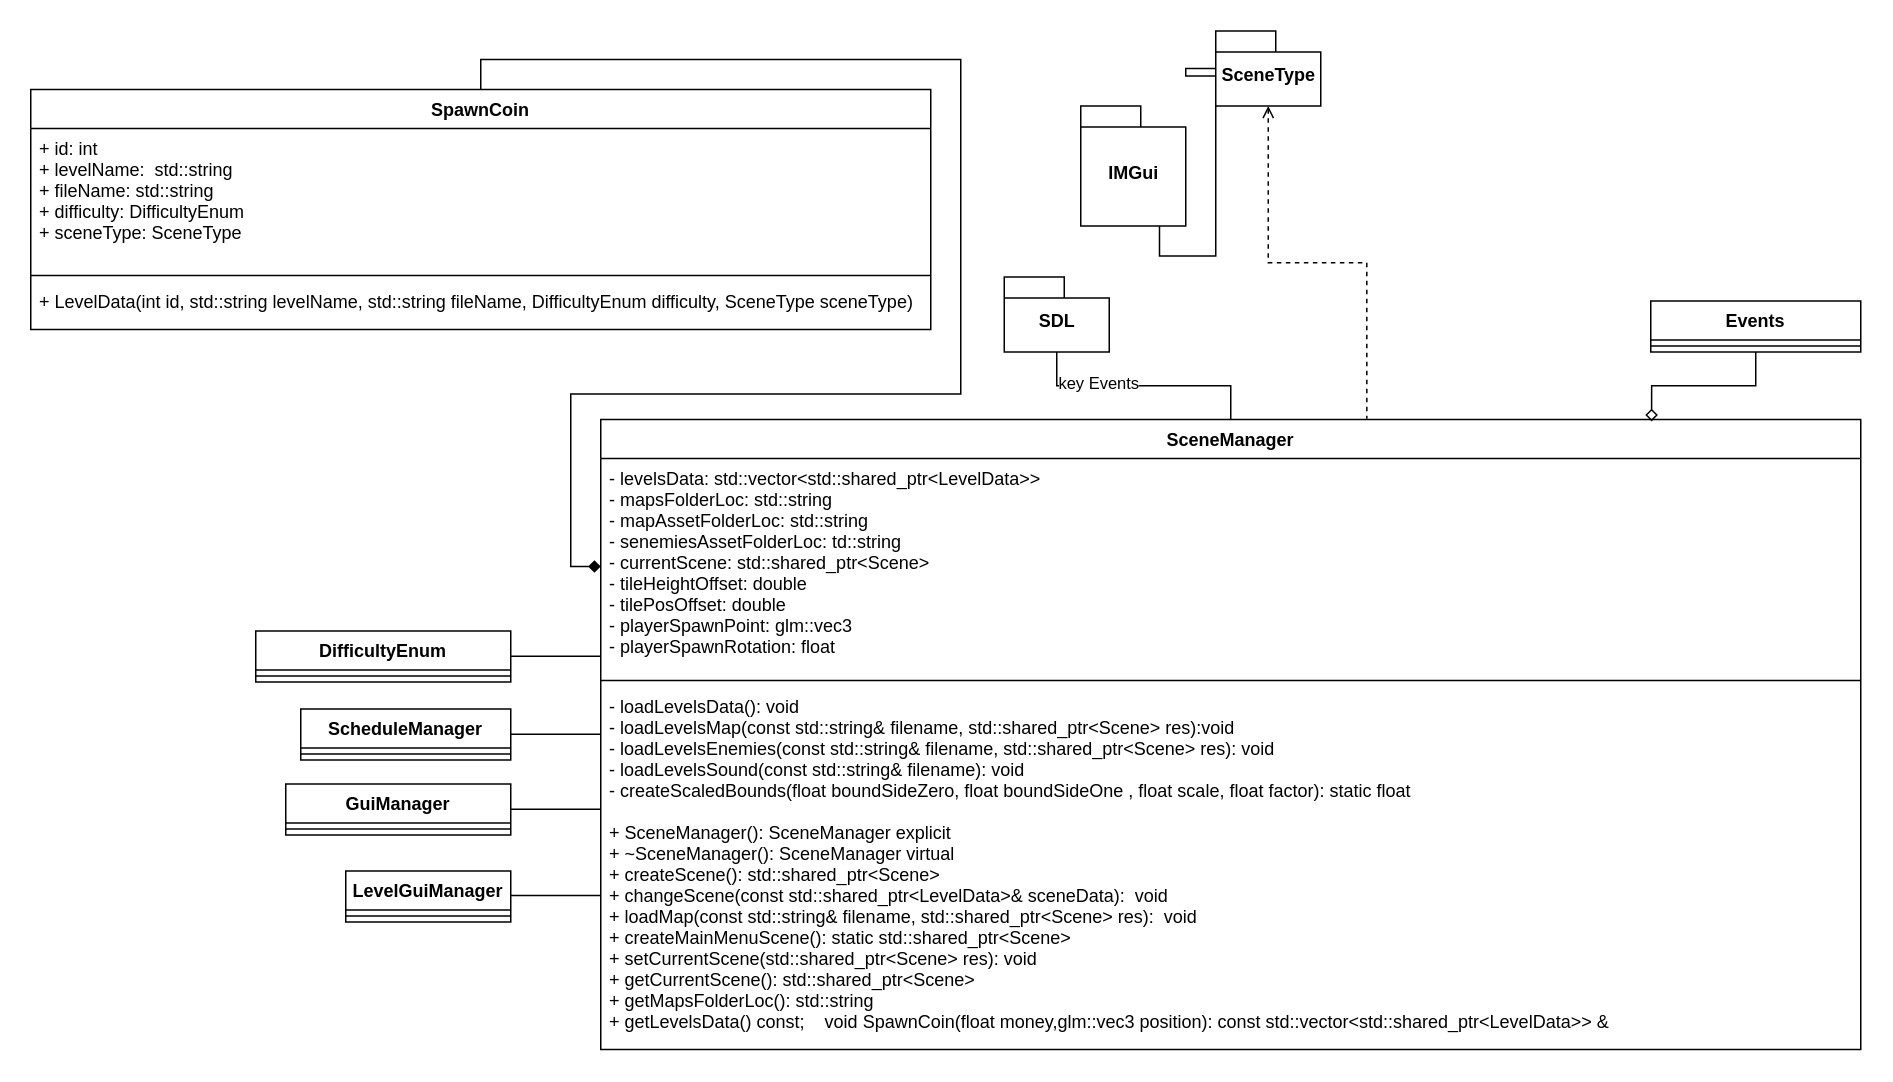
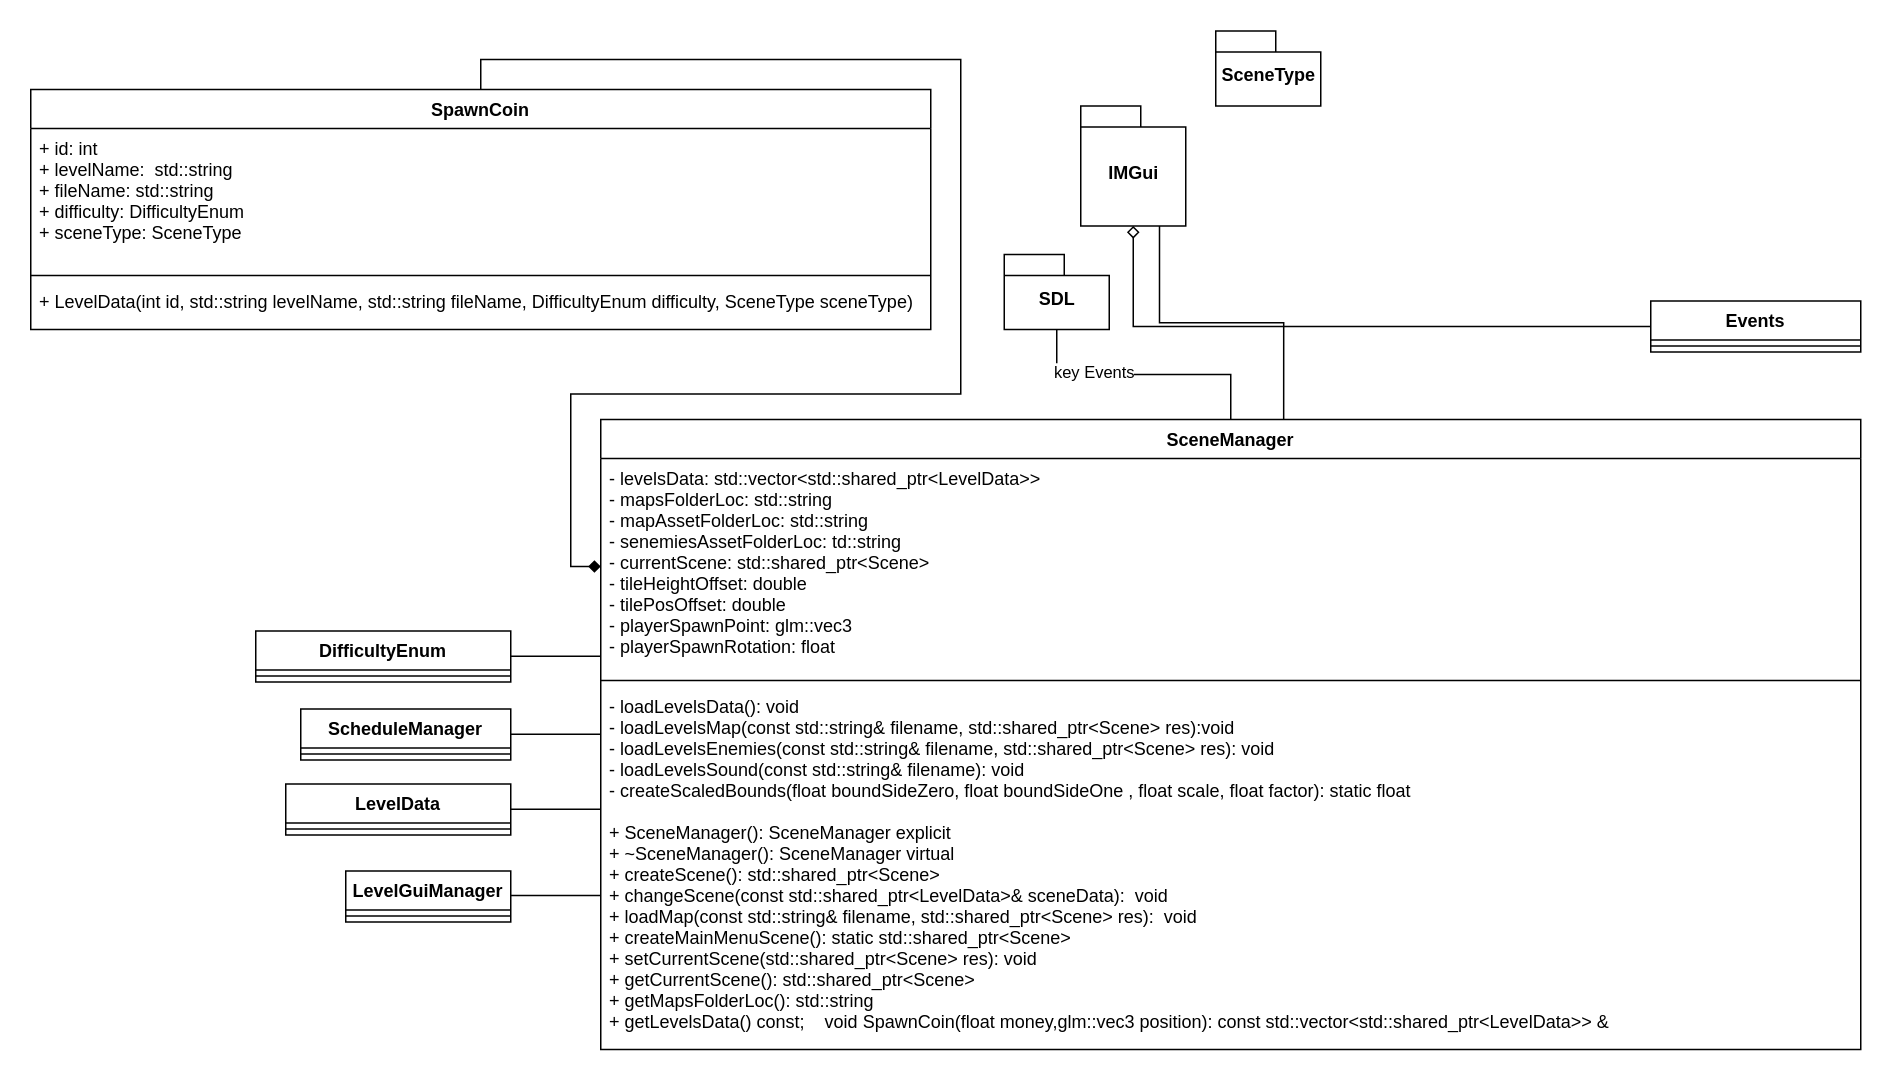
- <mxCell id="9" style="edgeStyle=orthogonalEdgeStyle;rounded=0;orthogonalLoop=1;jettySize=auto;html=1;exitX=0.75;exitY=1;exitDx=0;exitDy=0;exitPerimeter=0;startArrow=none;startFill=0;endArrow=none;endFill=0;" parent="1" source="10" target="25" edge="1"><mxGeometry relative="1" as="geometry" /></mxCell>
+ <mxCell id="9" style="edgeStyle=orthogonalEdgeStyle;rounded=0;orthogonalLoop=1;jettySize=auto;html=1;exitX=0.75;exitY=1;exitDx=0;exitDy=0;exitPerimeter=0;entryX=0.542;entryY=0;entryDx=0;entryDy=0;entryPerimeter=0;startArrow=none;startFill=0;endArrow=none;endFill=0;" parent="1" source="10" target="4" edge="1"><mxGeometry relative="1" as="geometry" /></mxCell>
- <mxCell id="24" style="edgeStyle=orthogonalEdgeStyle;rounded=0;orthogonalLoop=1;jettySize=auto;html=1;exitX=0.5;exitY=1;exitDx=0;exitDy=0;exitPerimeter=0;entryX=0.608;entryY=-0.001;entryDx=0;entryDy=0;entryPerimeter=0;endArrow=none;endFill=0;startArrow=open;startFill=0;dashed=1;" parent="1" source="25" target="4" edge="1"><mxGeometry relative="1" as="geometry" /></mxCell>
- <mxCell id="8" value="SDL" style="shape=folder;fontStyle=1;spacingTop=10;tabWidth=40;tabHeight=14;tabPosition=left;html=1;" parent="1" vertex="1"><mxGeometry x="669" y="184" width="70" height="50" as="geometry" /></mxCell>
+ <mxCell id="8" value="SDL" style="shape=folder;fontStyle=1;spacingTop=10;tabWidth=40;tabHeight=14;tabPosition=left;html=1;" parent="1" vertex="1"><mxGeometry x="669" y="169" width="70" height="50" as="geometry" /></mxCell>
- <mxCell id="26" style="edgeStyle=orthogonalEdgeStyle;rounded=0;orthogonalLoop=1;jettySize=auto;html=1;entryX=0.834;entryY=0.003;entryDx=0;entryDy=0;entryPerimeter=0;startArrow=none;startFill=0;endArrow=diamond;endFill=0;" edge="1" parent="1" source="27" target="4"><mxGeometry relative="1" as="geometry" /></mxCell>
+ <mxCell id="26" style="edgeStyle=orthogonalEdgeStyle;rounded=0;orthogonalLoop=1;jettySize=auto;html=1;startArrow=none;startFill=0;endArrow=diamond;endFill=0;" edge="1" parent="1" source="27" target="10"><mxGeometry relative="1" as="geometry" /></mxCell>
- <mxCell id="15" value="GuiManager" style="swimlane;fontStyle=1;align=center;verticalAlign=top;childLayout=stackLayout;horizontal=1;startSize=26;horizontalStack=0;resizeParent=1;resizeParentMax=0;resizeLast=0;collapsible=1;marginBottom=0;" parent="1" vertex="1"><mxGeometry x="190" y="522" width="150" height="34" as="geometry" /></mxCell>
+ <mxCell id="15" value="LevelData" style="swimlane;fontStyle=1;align=center;verticalAlign=top;childLayout=stackLayout;horizontal=1;startSize=26;horizontalStack=0;resizeParent=1;resizeParentMax=0;resizeLast=0;collapsible=1;marginBottom=0;" parent="1" vertex="1"><mxGeometry x="190" y="522" width="150" height="34" as="geometry" /></mxCell>
